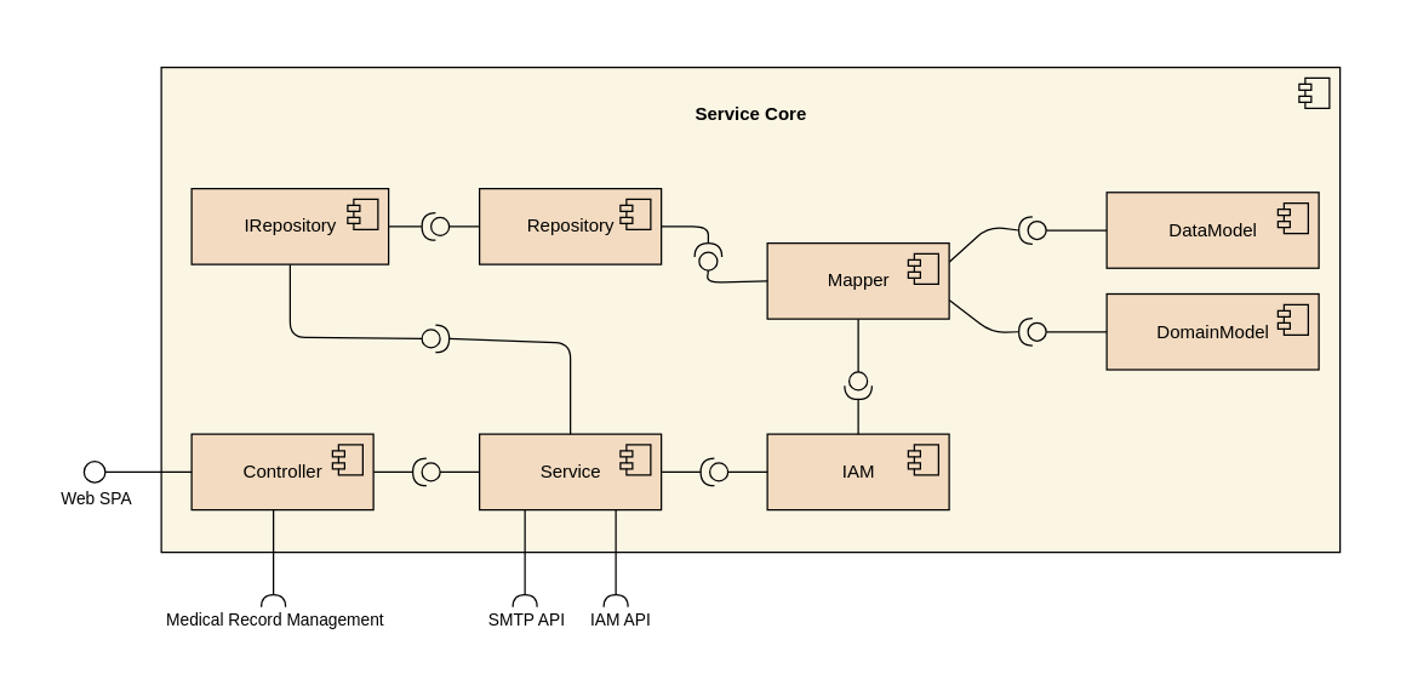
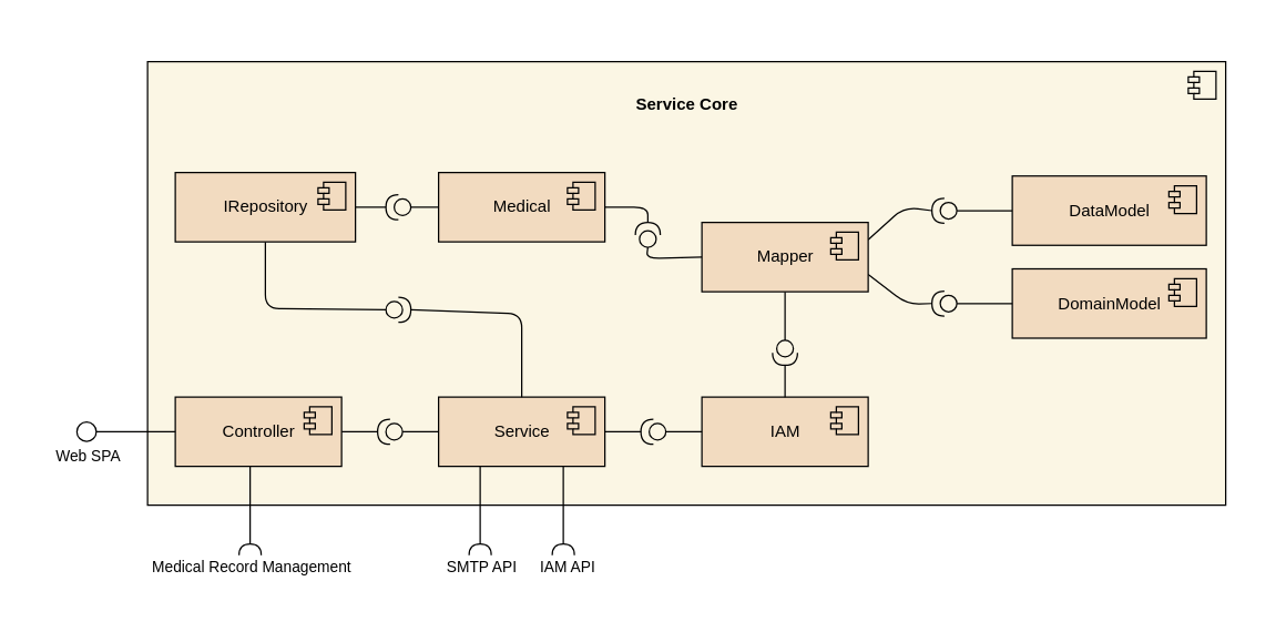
- <mxCell id="10" value="Repository" style="html=1;dropTarget=0;fillColor=#f2dbc0;strokeColor=#000000;fontColor=#000000;" parent="1" vertex="1"><mxGeometry x="316" y="124" width="120" height="50" as="geometry" /></mxCell>
+ <mxCell id="10" value="Medical" style="html=1;dropTarget=0;fillColor=#f2dbc0;strokeColor=#000000;fontColor=#000000;" parent="1" vertex="1"><mxGeometry x="316" y="124" width="120" height="50" as="geometry" /></mxCell>
